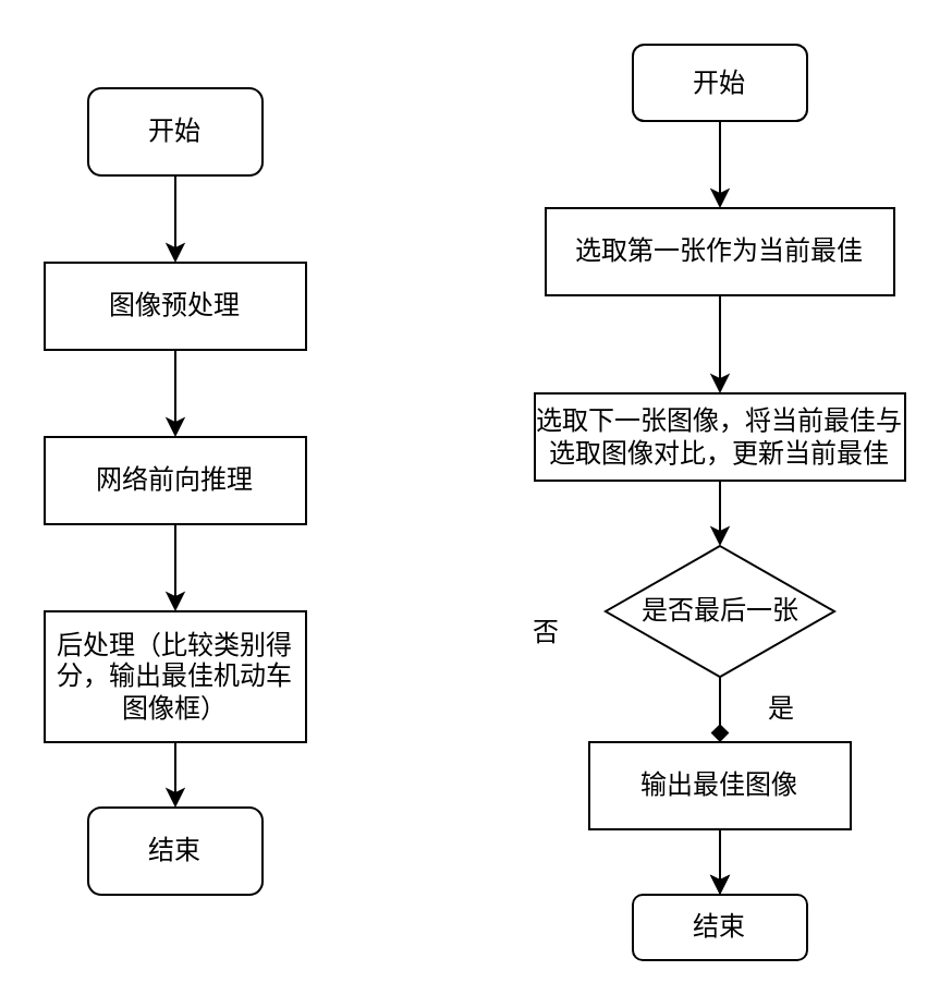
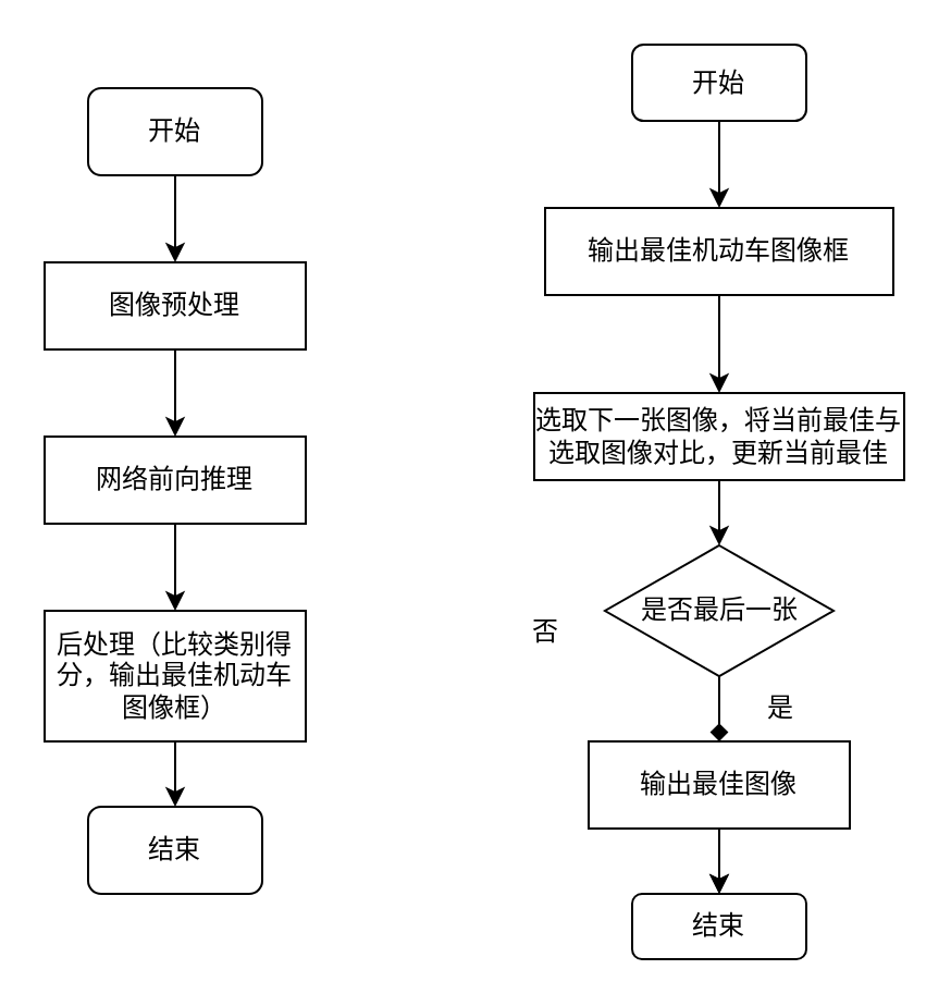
- <mxCell id="12" value="选取第一张作为当前最佳" style="rounded=0;whiteSpace=wrap;html=1;" vertex="1" parent="1"><mxGeometry x="250" y="95" width="160" height="40" as="geometry" /></mxCell>
+ <mxCell id="12" value="输出最佳机动车图像框" style="rounded=0;whiteSpace=wrap;html=1;" vertex="1" parent="1"><mxGeometry x="250" y="95" width="160" height="40" as="geometry" /></mxCell>
